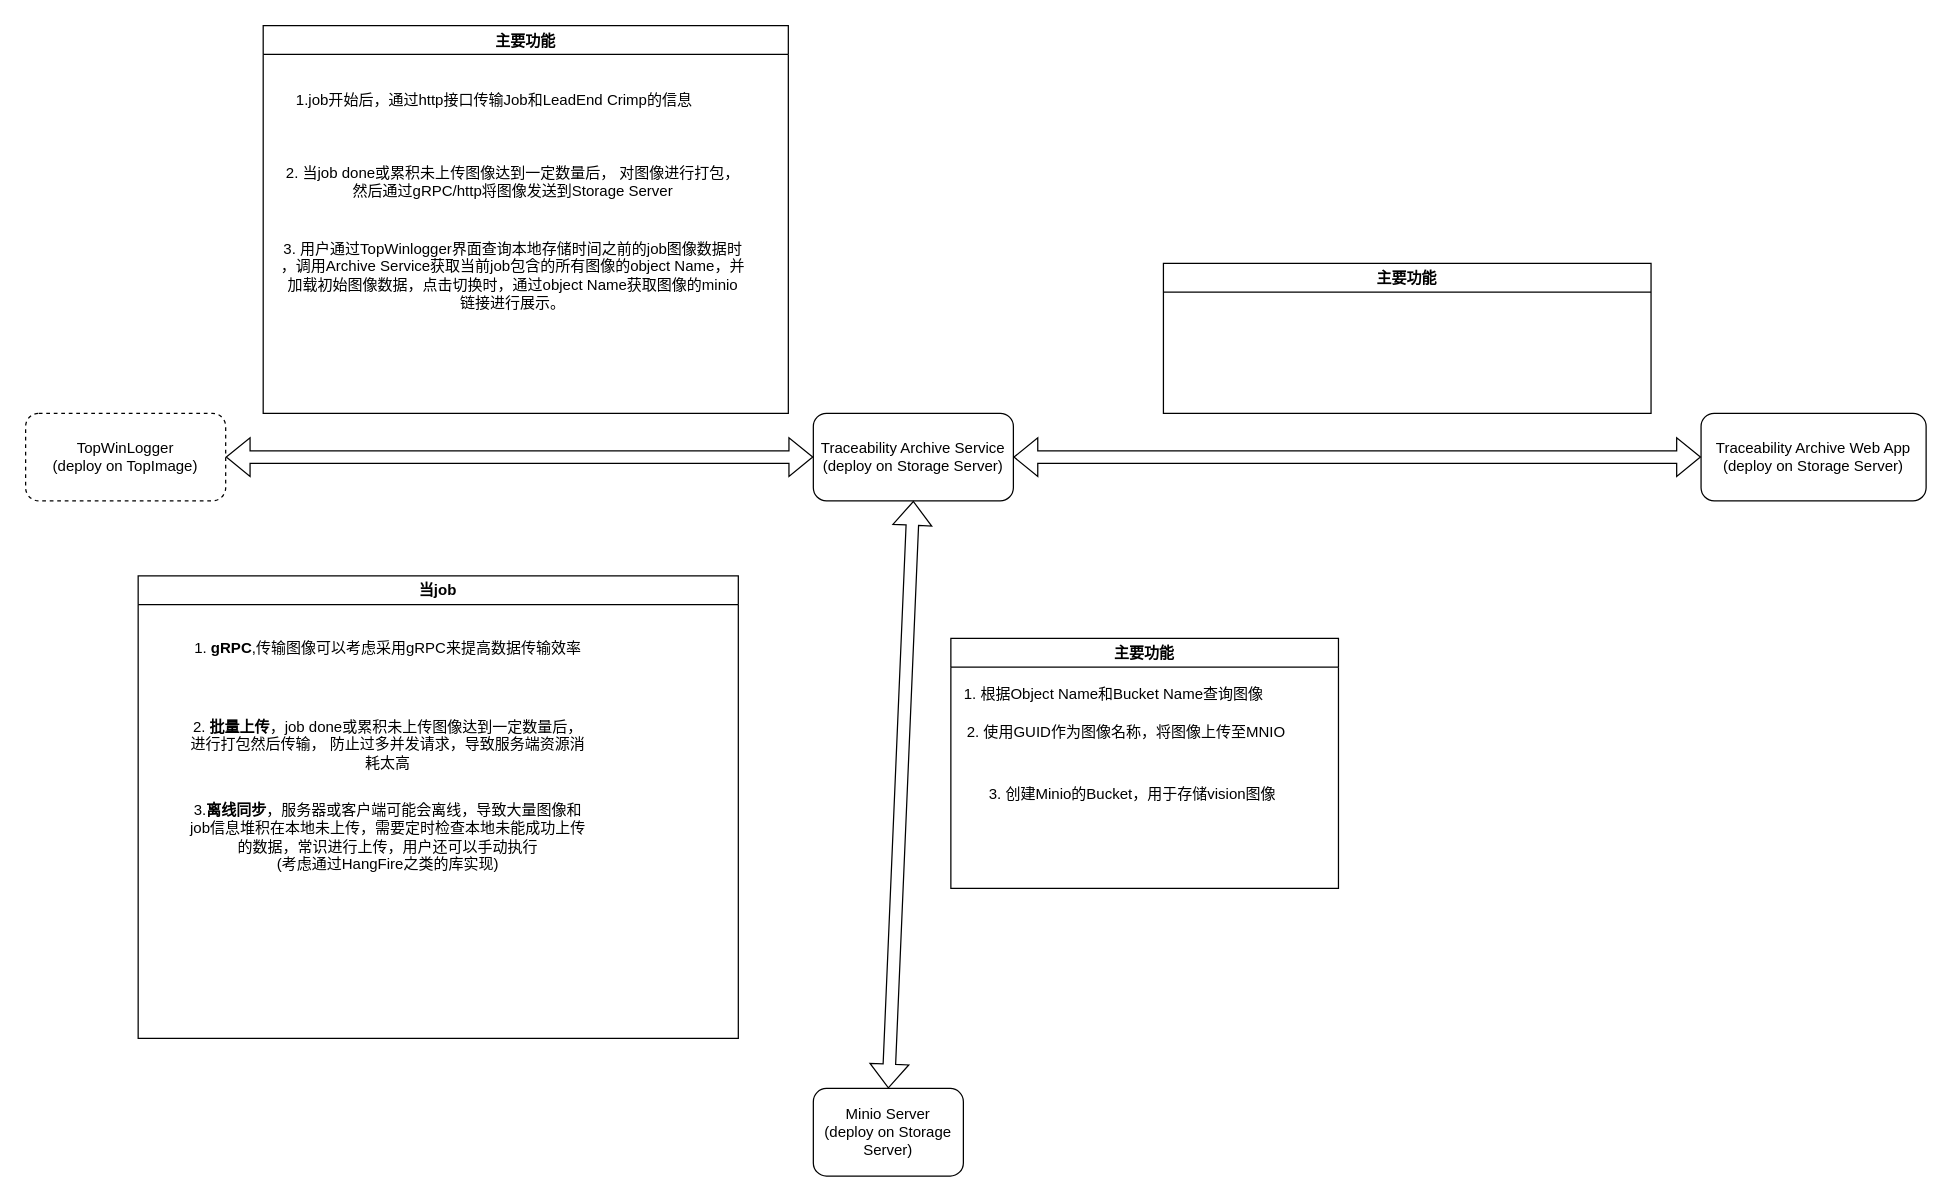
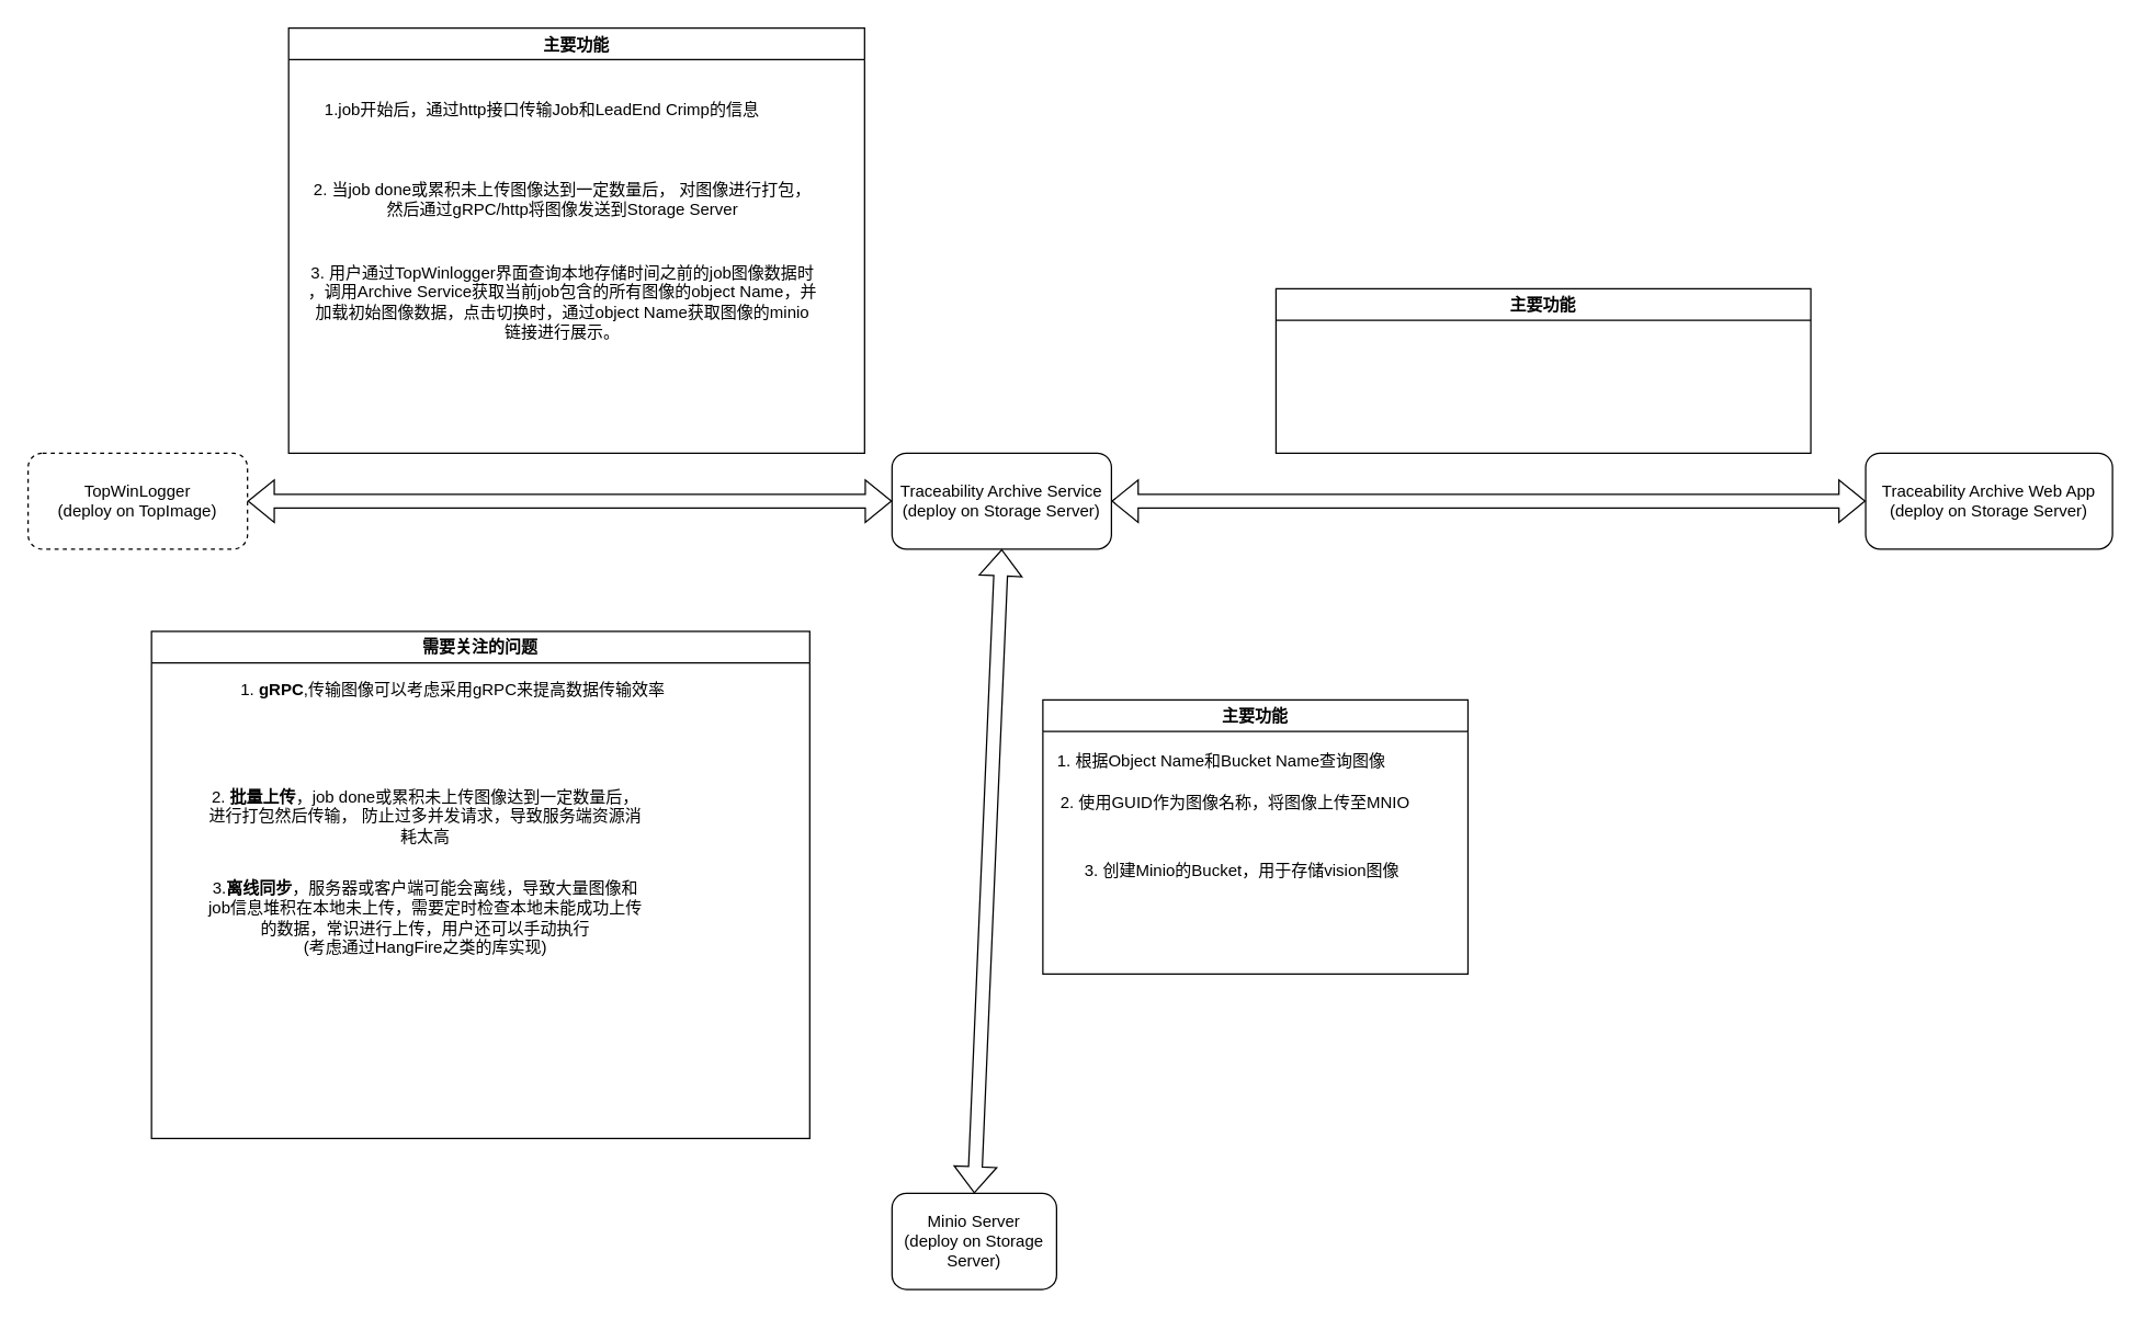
- <mxCell id="18" value="当job" style="swimlane;whiteSpace=wrap;html=1;fontSize=12;" vertex="1" parent="1"><mxGeometry x="110" y="460" width="480" height="370" as="geometry" /></mxCell>
+ <mxCell id="18" value="需要关注的问题" style="swimlane;whiteSpace=wrap;html=1;fontSize=12;" vertex="1" parent="1"><mxGeometry x="110" y="460" width="480" height="370" as="geometry" /></mxCell>
- <mxCell id="19" value="1. &lt;b style=&quot;font-size: 12px;&quot;&gt;gRPC&lt;/b&gt;,传输图像可以考虑采用gRPC来提高数据传输效率" style="text;html=1;strokeColor=none;fillColor=none;align=center;verticalAlign=middle;whiteSpace=wrap;rounded=0;fontSize=12;" vertex="1" parent="18"><mxGeometry x="40" y="36" width="320" height="44" as="geometry" /></mxCell>
+ <mxCell id="19" value="1. &lt;b style=&quot;font-size: 12px;&quot;&gt;gRPC&lt;/b&gt;,传输图像可以考虑采用gRPC来提高数据传输效率" style="text;html=1;strokeColor=none;fillColor=none;align=center;verticalAlign=middle;whiteSpace=wrap;rounded=0;fontSize=12;" vertex="1" parent="18"><mxGeometry x="60" y="21" width="320" height="44" as="geometry" /></mxCell>
